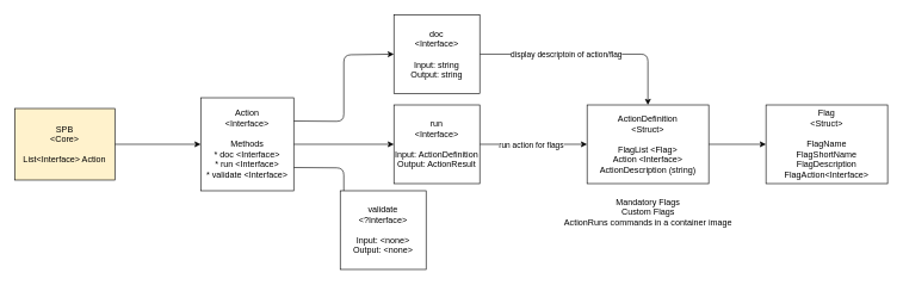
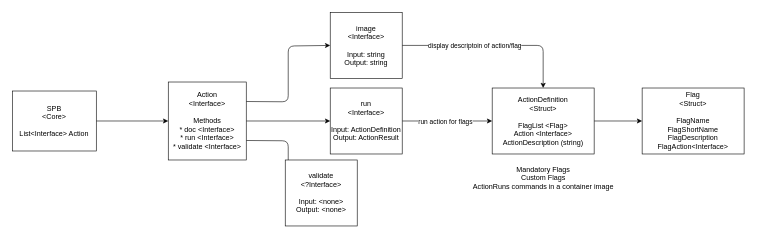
- <mxCell id="10" value="doc&lt;br&gt;&amp;lt;Interface&amp;gt;&lt;br&gt;&lt;br&gt;Input: string&lt;br&gt;Output: string" style="rounded=0;whiteSpace=wrap;html=1;" parent="1" vertex="1"><mxGeometry x="550" y="20" width="120" height="110" as="geometry" /></mxCell>
+ <mxCell id="10" value="image&lt;br&gt;&amp;lt;Interface&amp;gt;&lt;br&gt;&lt;br&gt;Input: string&lt;br&gt;Output: string" style="rounded=0;whiteSpace=wrap;html=1;" parent="1" vertex="1"><mxGeometry x="550" y="20" width="120" height="110" as="geometry" /></mxCell>
- <mxCell id="7" value="SPB&lt;br&gt;&amp;lt;Core&amp;gt;&lt;br&gt;&lt;br&gt;List&amp;lt;Interface&amp;gt; Action" style="rounded=0;whiteSpace=wrap;html=1;fillColor=#fff2cc;" parent="1" vertex="1"><mxGeometry x="20" y="151" width="140" height="100" as="geometry" /></mxCell>
+ <mxCell id="7" value="SPB&lt;br&gt;&amp;lt;Core&amp;gt;&lt;br&gt;&lt;br&gt;List&amp;lt;Interface&amp;gt; Action" style="rounded=0;whiteSpace=wrap;html=1;" parent="1" vertex="1"><mxGeometry x="20" y="151" width="140" height="100" as="geometry" /></mxCell>
